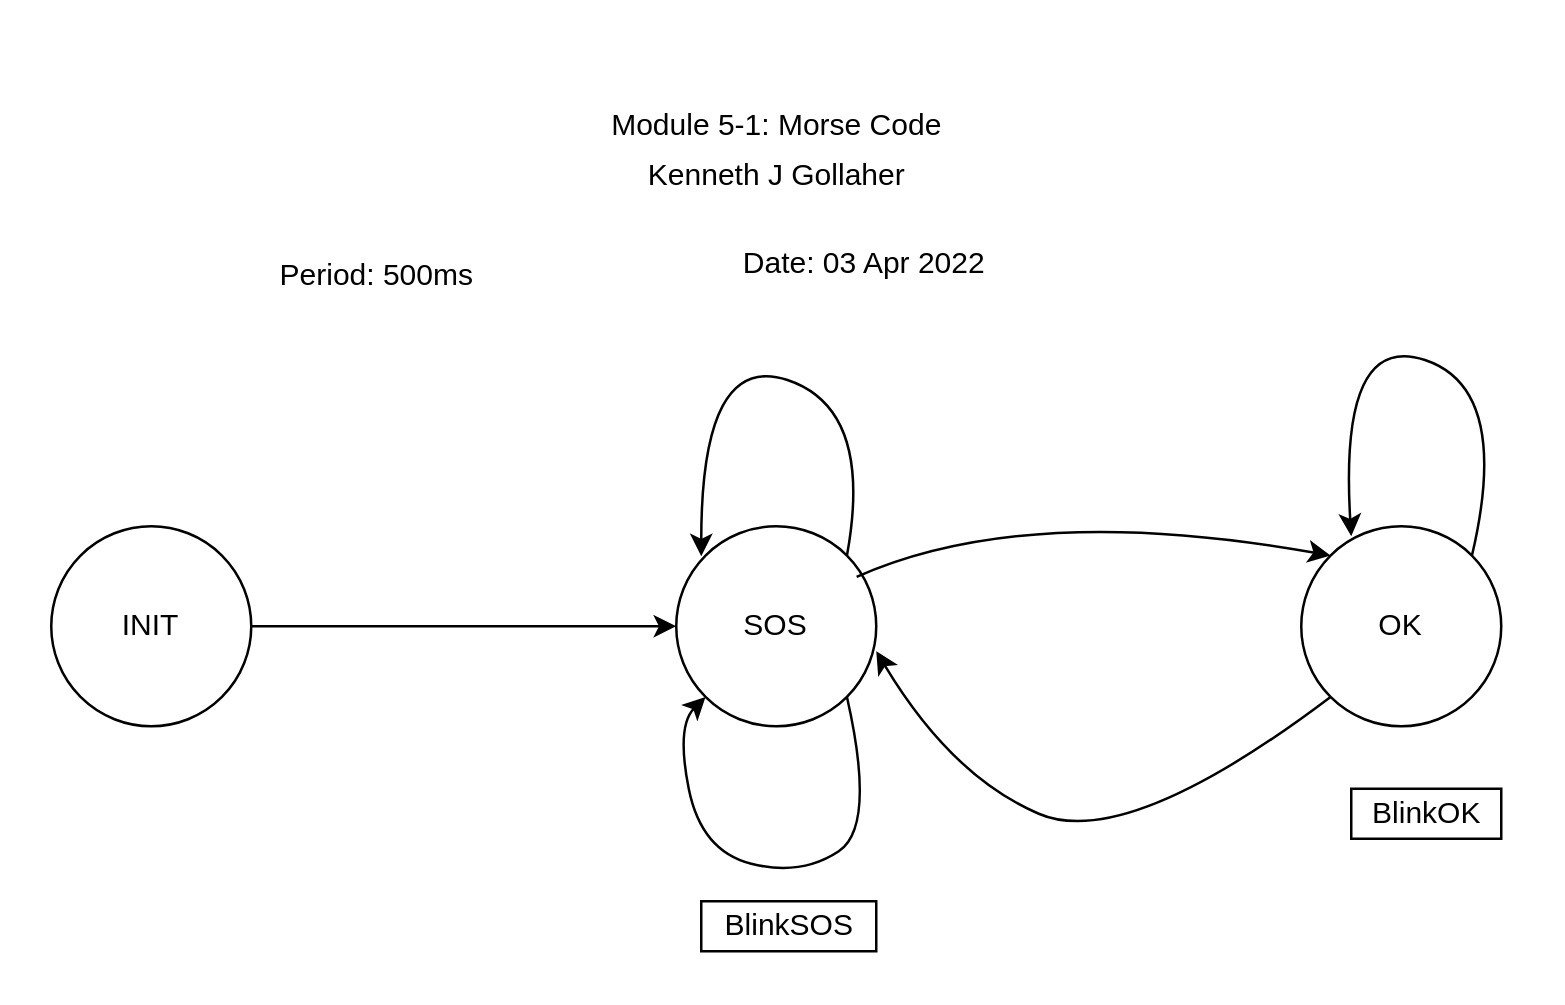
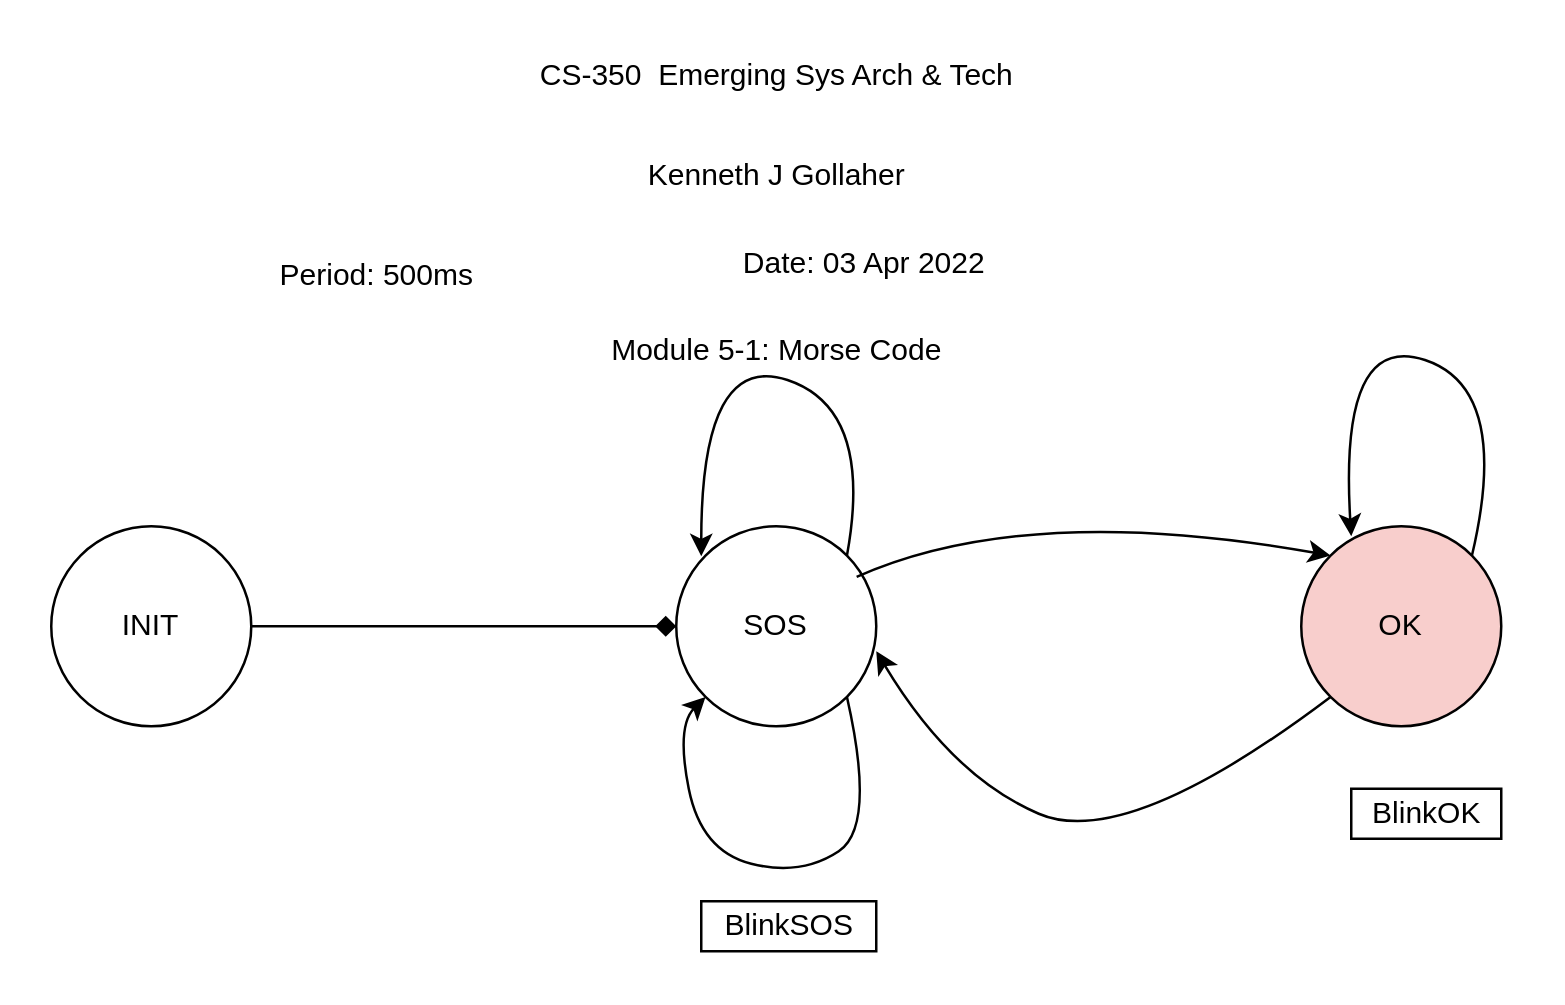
+ <mxCell id="4" value="CS-350&amp;nbsp; Emerging Sys Arch &amp;amp; Tech" style="text;html=1;align=center;verticalAlign=middle;resizable=0;points=[];autosize=1;strokeColor=none;fillColor=none;" vertex="1" parent="1"><mxGeometry x="205" y="20" width="210" height="20" as="geometry" /></mxCell>
- <mxCell id="3" value="Module 5-1: Morse Code" style="text;html=1;align=center;verticalAlign=middle;resizable=0;points=[];autosize=1;strokeColor=none;fillColor=none;" vertex="1" parent="1"><mxGeometry x="235" y="40" width="150" height="20" as="geometry" /></mxCell>
+ <mxCell id="3" value="Module 5-1: Morse Code" style="text;html=1;align=center;verticalAlign=middle;resizable=0;points=[];autosize=1;strokeColor=none;fillColor=none;" vertex="1" parent="1"><mxGeometry x="235" y="130" width="150" height="20" as="geometry" /></mxCell>
- <mxCell id="9" value="" style="endArrow=classic;html=1;rounded=0;entryX=0;entryY=0.5;entryDx=0;entryDy=0;exitX=1;exitY=0.5;exitDx=0;exitDy=0;" edge="1" parent="1" source="6" target="7"><mxGeometry width="50" height="50" relative="1" as="geometry"><mxPoint x="270" y="340" as="sourcePoint" /><mxPoint x="320" y="290" as="targetPoint" /></mxGeometry></mxCell>
+ <mxCell id="9" value="" style="endArrow=diamond;html=1;rounded=0;entryX=0;entryY=0.5;entryDx=0;entryDy=0;exitX=1;exitY=0.5;exitDx=0;exitDy=0;" edge="1" parent="1" source="6" target="7"><mxGeometry width="50" height="50" relative="1" as="geometry"><mxPoint x="270" y="340" as="sourcePoint" /><mxPoint x="320" y="290" as="targetPoint" /></mxGeometry></mxCell>
- <mxCell id="8" value="OK" style="ellipse;whiteSpace=wrap;html=1;aspect=fixed;" vertex="1" parent="1"><mxGeometry x="520" y="210" width="80" height="80" as="geometry" /></mxCell>
+ <mxCell id="8" value="OK" style="ellipse;whiteSpace=wrap;html=1;aspect=fixed;fillColor=#f8cecc;" vertex="1" parent="1"><mxGeometry x="520" y="210" width="80" height="80" as="geometry" /></mxCell>
